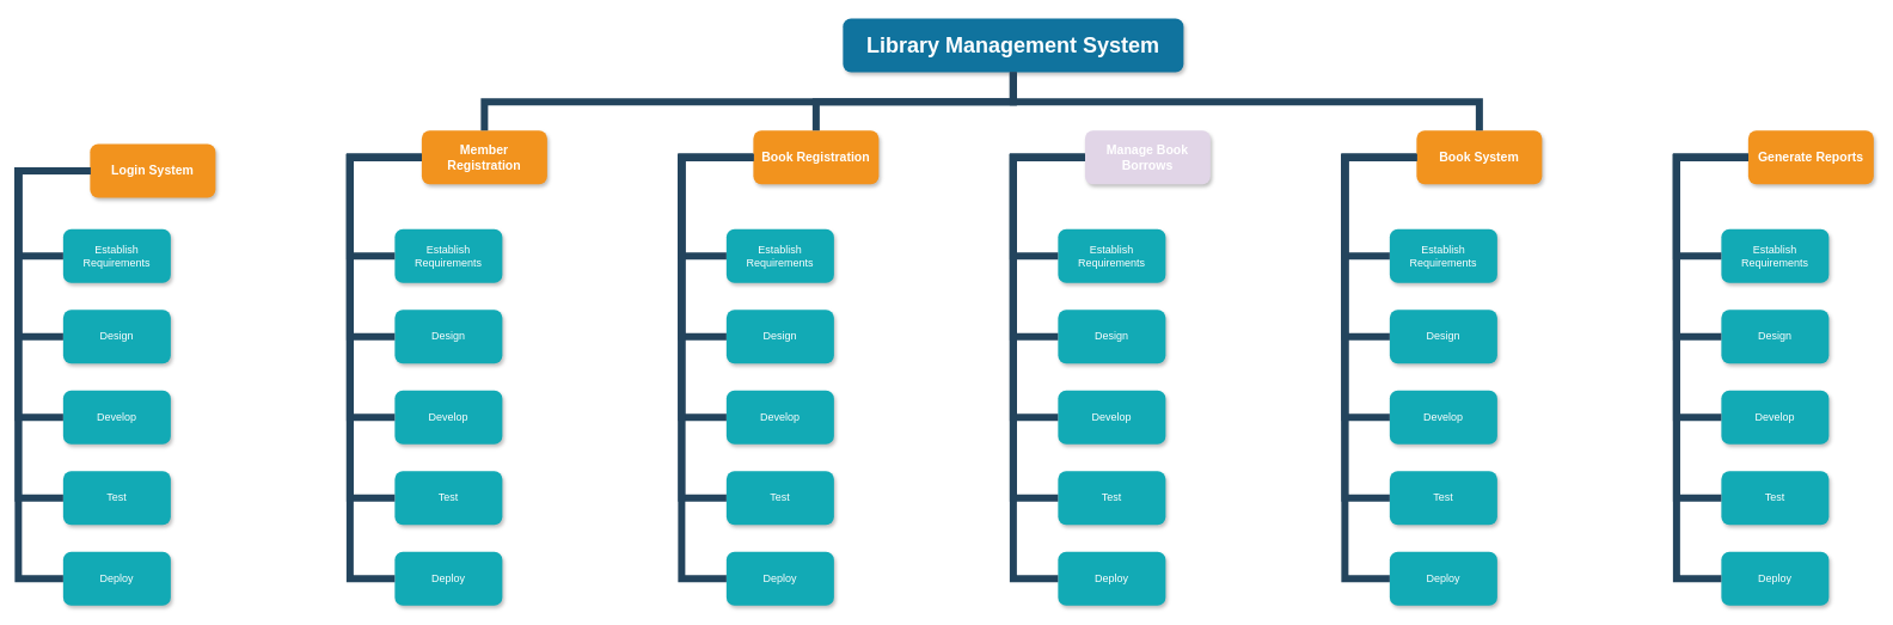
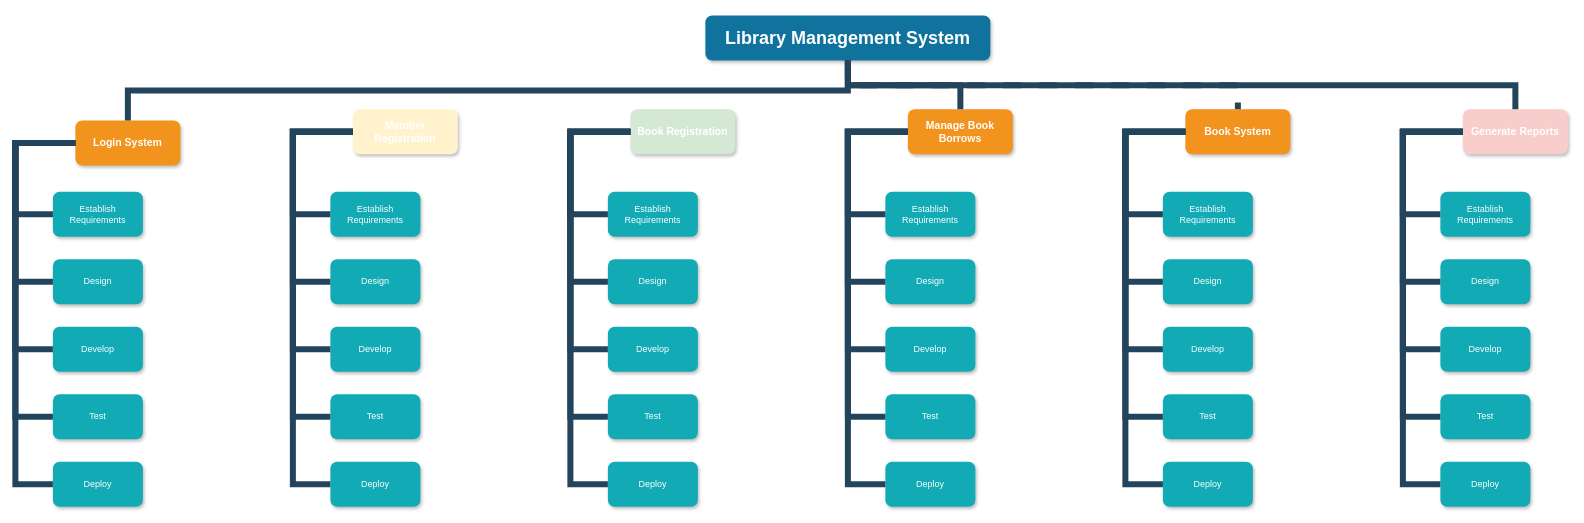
- <mxCell id="12" value="" style="edgeStyle=elbowEdgeStyle;elbow=vertical;rounded=0;fontColor=#000000;endArrow=none;endFill=0;strokeWidth=8;strokeColor=#23445D;" parent="1" source="2" target="4" edge="1"><mxGeometry width="100" height="100" relative="1" as="geometry"><mxPoint x="490" y="125" as="sourcePoint" /><mxPoint x="590" y="25" as="targetPoint" /></mxGeometry></mxCell>
+ <mxCell id="16" value="" style="edgeStyle=elbowEdgeStyle;elbow=vertical;rounded=0;fontColor=#000000;endArrow=none;endFill=0;strokeWidth=8;strokeColor=#23445D;" parent="1" source="2" target="5" edge="1"><mxGeometry width="100" height="100" relative="1" as="geometry"><mxPoint x="530" y="165" as="sourcePoint" /><mxPoint x="630" y="65" as="targetPoint" /></mxGeometry></mxCell>
+ <mxCell id="11" value="" style="edgeStyle=elbowEdgeStyle;elbow=vertical;rounded=0;fontColor=#000000;endArrow=none;endFill=0;strokeWidth=8;strokeColor=#23445D;" parent="1" source="2" target="3" edge="1"><mxGeometry width="100" height="100" relative="1" as="geometry"><mxPoint x="480" y="115" as="sourcePoint" /><mxPoint x="580" y="15" as="targetPoint" /></mxGeometry></mxCell>
- <mxCell id="15" value="" style="edgeStyle=elbowEdgeStyle;elbow=vertical;rounded=0;fontColor=#000000;endArrow=none;endFill=0;strokeWidth=8;strokeColor=#23445D;" parent="1" source="2" target="8" edge="1"><mxGeometry width="100" height="100" relative="1" as="geometry"><mxPoint x="520" y="155" as="sourcePoint" /><mxPoint x="620" y="55" as="targetPoint" /></mxGeometry></mxCell>
+ <mxCell id="15" value="" style="edgeStyle=elbowEdgeStyle;elbow=vertical;rounded=0;fontColor=#000000;endArrow=none;endFill=0;strokeWidth=8;strokeColor=#23445D;dashed=1;" parent="1" source="2" target="8" edge="1"><mxGeometry width="100" height="100" relative="1" as="geometry"><mxPoint x="520" y="155" as="sourcePoint" /><mxPoint x="620" y="55" as="targetPoint" /></mxGeometry></mxCell>
- <mxCell id="13" value="" style="edgeStyle=elbowEdgeStyle;elbow=vertical;rounded=0;fontColor=#000000;endArrow=none;endFill=0;strokeWidth=8;strokeColor=#23445D;" parent="1" source="2" target="6" edge="1"><mxGeometry width="100" height="100" relative="1" as="geometry"><mxPoint x="500" y="135" as="sourcePoint" /><mxPoint x="600" y="35" as="targetPoint" /></mxGeometry></mxCell>
+ <mxCell id="14" value="" style="edgeStyle=elbowEdgeStyle;elbow=vertical;rounded=0;fontColor=#000000;endArrow=none;endFill=0;strokeWidth=8;strokeColor=#23445D;" parent="1" source="2" target="7" edge="1"><mxGeometry width="100" height="100" relative="1" as="geometry"><mxPoint x="510" y="145" as="sourcePoint" /><mxPoint x="610" y="45" as="targetPoint" /></mxGeometry></mxCell>
- <mxCell id="4" value="Member Registration" style="whiteSpace=wrap;rounded=1;fillColor=#F2931E;strokeColor=none;shadow=1;fontColor=#FFFFFF;fontStyle=1;fontSize=14" parent="1" vertex="1"><mxGeometry x="470" y="145" width="140" height="60" as="geometry" /></mxCell>
+ <mxCell id="4" value="Member Registration" style="whiteSpace=wrap;rounded=1;fillColor=#fff2cc;strokeColor=none;shadow=1;fontColor=#FFFFFF;fontStyle=1;fontSize=14;" parent="1" vertex="1"><mxGeometry x="470" y="145" width="140" height="60" as="geometry" /></mxCell>
- <mxCell id="6" value="Book Registration" style="whiteSpace=wrap;rounded=1;fillColor=#F2931E;strokeColor=none;shadow=1;fontColor=#FFFFFF;fontStyle=1;fontSize=14" parent="1" vertex="1"><mxGeometry x="840" y="145" width="140" height="60" as="geometry" /></mxCell>
+ <mxCell id="6" value="Book Registration" style="whiteSpace=wrap;rounded=1;fillColor=#d5e8d4;strokeColor=none;shadow=1;fontColor=#FFFFFF;fontStyle=1;fontSize=14;" parent="1" vertex="1"><mxGeometry x="840" y="145" width="140" height="60" as="geometry" /></mxCell>
- <mxCell id="7" value="Manage Book Borrows" style="whiteSpace=wrap;rounded=1;fillColor=#e1d5e7;strokeColor=none;shadow=1;fontColor=#FFFFFF;fontStyle=1;fontSize=14;" parent="1" vertex="1"><mxGeometry x="1210" y="145" width="140" height="60" as="geometry" /></mxCell>
+ <mxCell id="7" value="Manage Book Borrows" style="whiteSpace=wrap;rounded=1;fillColor=#F2931E;strokeColor=none;shadow=1;fontColor=#FFFFFF;fontStyle=1;fontSize=14" parent="1" vertex="1"><mxGeometry x="1210" y="145" width="140" height="60" as="geometry" /></mxCell>
- <mxCell id="5" value="Generate Reports" style="whiteSpace=wrap;rounded=1;fillColor=#F2931E;strokeColor=none;shadow=1;fontColor=#FFFFFF;fontStyle=1;fontSize=14" parent="1" vertex="1"><mxGeometry x="1950" y="145" width="140" height="60" as="geometry" /></mxCell>
+ <mxCell id="5" value="Generate Reports" style="whiteSpace=wrap;rounded=1;fillColor=#f8cecc;strokeColor=none;shadow=1;fontColor=#FFFFFF;fontStyle=1;fontSize=14;" parent="1" vertex="1"><mxGeometry x="1950" y="145" width="140" height="60" as="geometry" /></mxCell>
